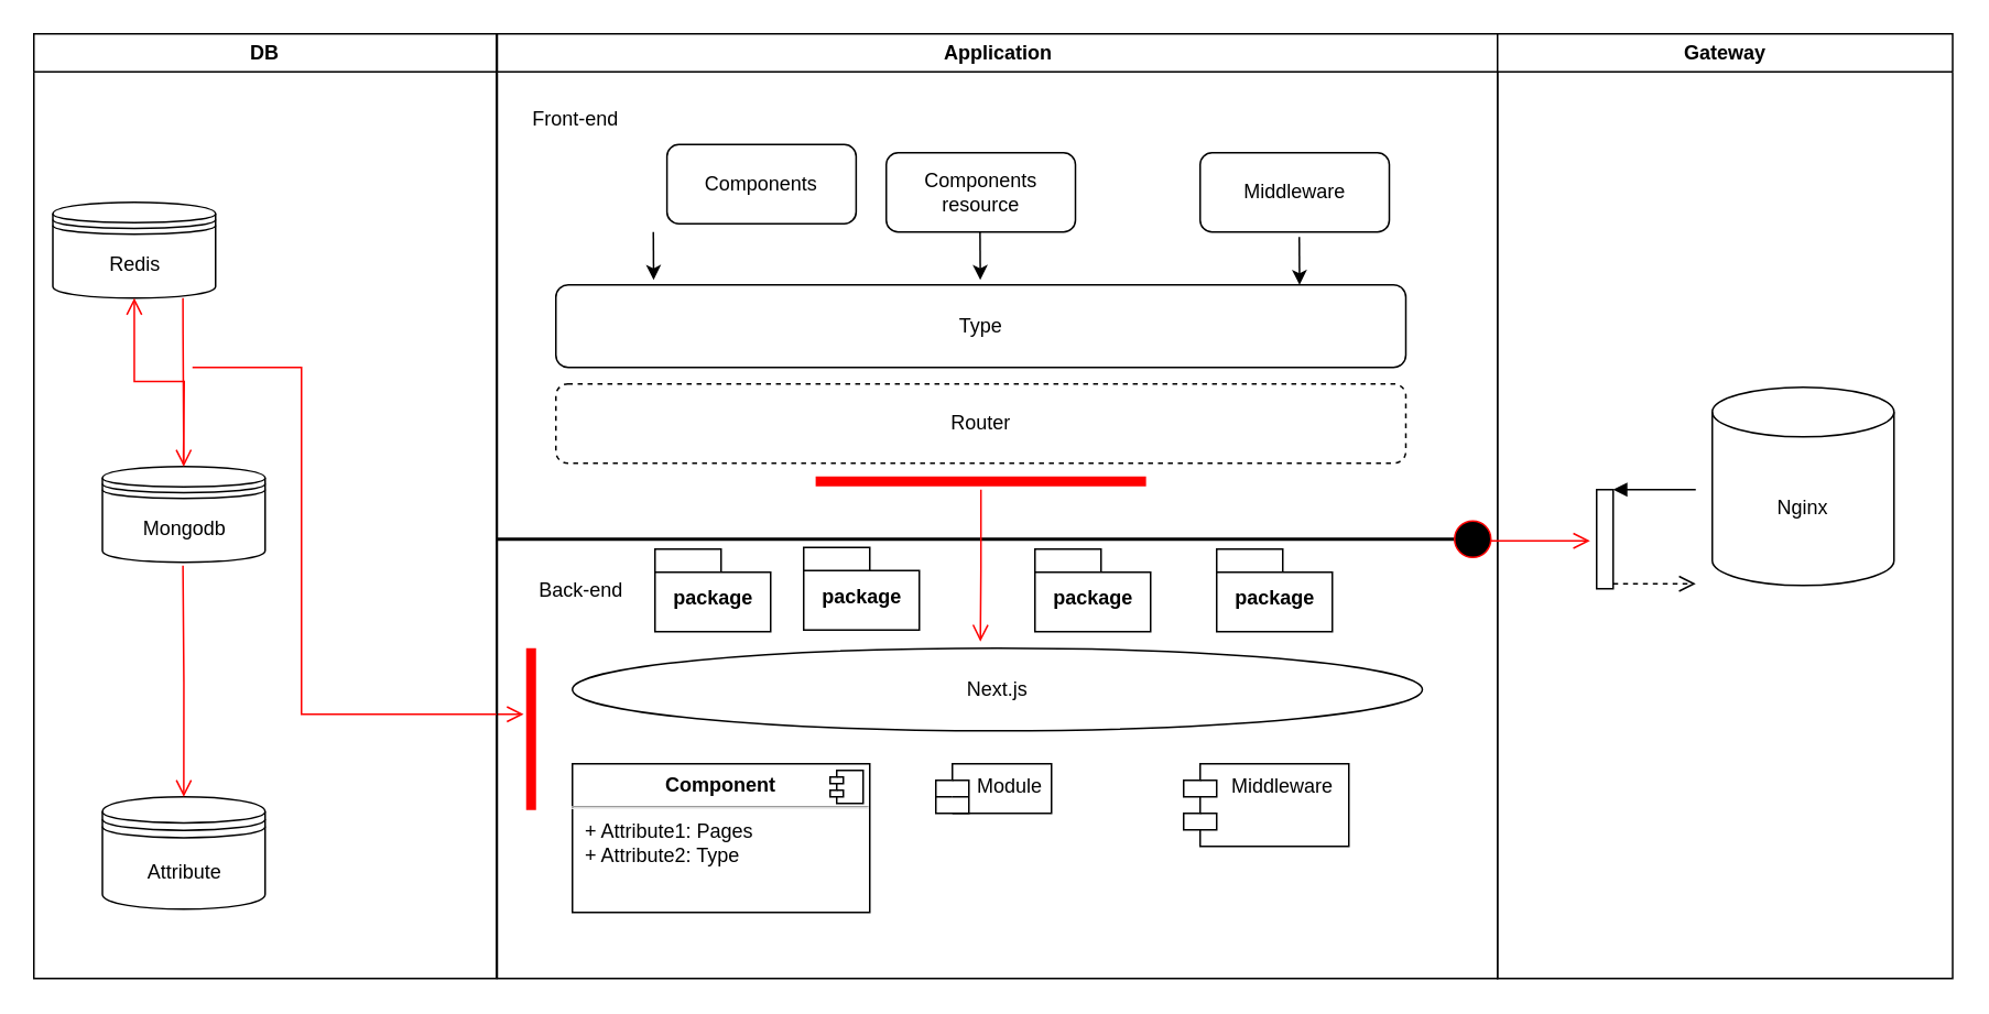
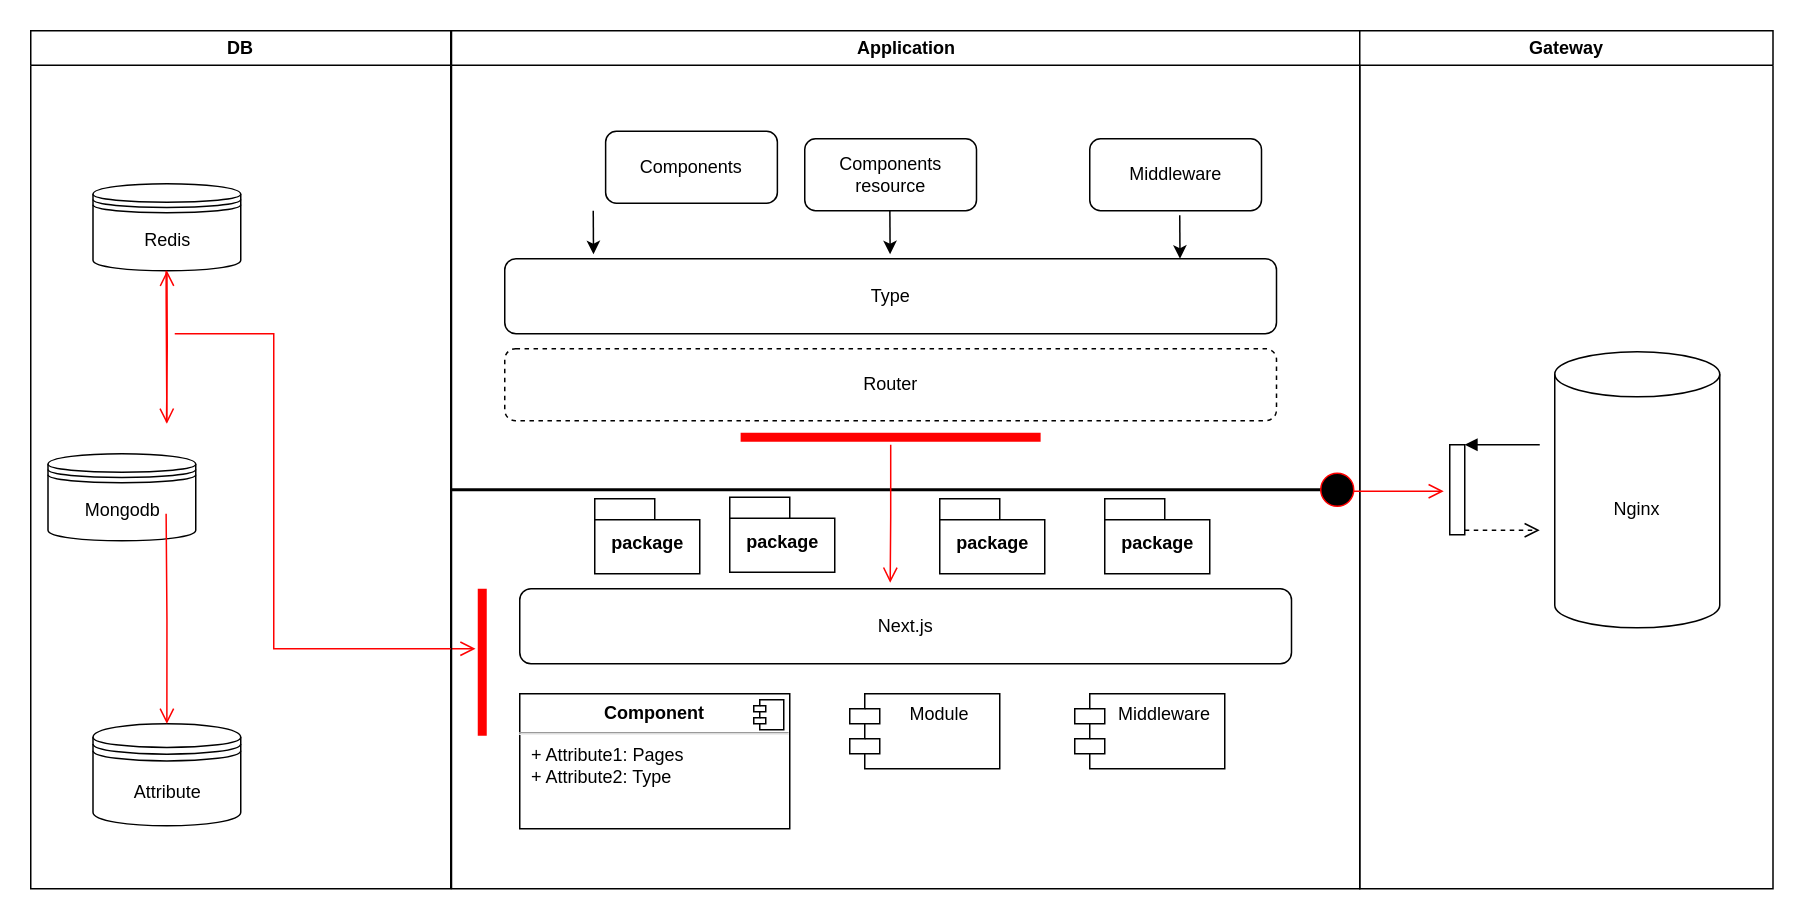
- <mxCell id="12" value="&amp;nbsp;Front-end" style="text;html=1;align=center;verticalAlign=middle;resizable=0;points=[];autosize=1;strokeColor=none;fillColor=none;" vertex="1" parent="10"><mxGeometry x="5.5" y="37" width="80" height="30" as="geometry" /></mxCell>
- <mxCell id="5" value="Redis" style="shape=datastore;whiteSpace=wrap;html=1;" vertex="1" parent="2"><mxGeometry x="11.5" y="102" width="98.5" height="58" as="geometry" /></mxCell>
+ <mxCell id="5" value="Redis" style="shape=datastore;whiteSpace=wrap;html=1;" vertex="1" parent="2"><mxGeometry x="41.5" y="102" width="98.5" height="58" as="geometry" /></mxCell>
- <mxCell id="40" value="Nginx" style="shape=cylinder3;whiteSpace=wrap;html=1;boundedLbl=1;backgroundOutline=1;size=15;" vertex="1" parent="35"><mxGeometry x="130" y="214" width="110" height="120" as="geometry" /></mxCell>
+ <mxCell id="40" value="Nginx" style="shape=cylinder3;whiteSpace=wrap;html=1;boundedLbl=1;backgroundOutline=1;size=15;" vertex="1" parent="35"><mxGeometry x="130" y="214" width="110" height="184" as="geometry" /></mxCell>
- <mxCell id="3" value="Mongodb" style="shape=datastore;whiteSpace=wrap;html=1;" vertex="1" parent="2"><mxGeometry x="41.5" y="262" width="98.5" height="58" as="geometry" /></mxCell>
+ <mxCell id="3" value="Mongodb" style="shape=datastore;whiteSpace=wrap;html=1;" vertex="1" parent="2"><mxGeometry x="11.5" y="282" width="98.5" height="58" as="geometry" /></mxCell>
- <mxCell id="13" value="Back-end" style="text;html=1;align=center;verticalAlign=middle;resizable=0;points=[];autosize=1;strokeColor=none;fillColor=none;" vertex="1" parent="10"><mxGeometry x="15.5" y="322" width="70" height="30" as="geometry" /></mxCell>
- <mxCell id="25" value="Next.js" style="ellipse;whiteSpace=wrap;html=1;" vertex="1" parent="10"><mxGeometry x="45.5" y="372" width="514.5" height="50" as="geometry" /></mxCell>
+ <mxCell id="25" value="Next.js" style="rounded=1;whiteSpace=wrap;html=1;" vertex="1" parent="10"><mxGeometry x="45.5" y="372" width="514.5" height="50" as="geometry" /></mxCell>
- <mxCell id="26" value="Module" style="shape=module;align=left;spacingLeft=20;align=center;verticalAlign=top;" vertex="1" parent="10"><mxGeometry x="265.5" y="442" width="70" height="30" as="geometry" /></mxCell>
+ <mxCell id="26" value="Module" style="shape=module;align=left;spacingLeft=20;align=center;verticalAlign=top;" vertex="1" parent="10"><mxGeometry x="265.5" y="442" width="100" height="50" as="geometry" /></mxCell>
